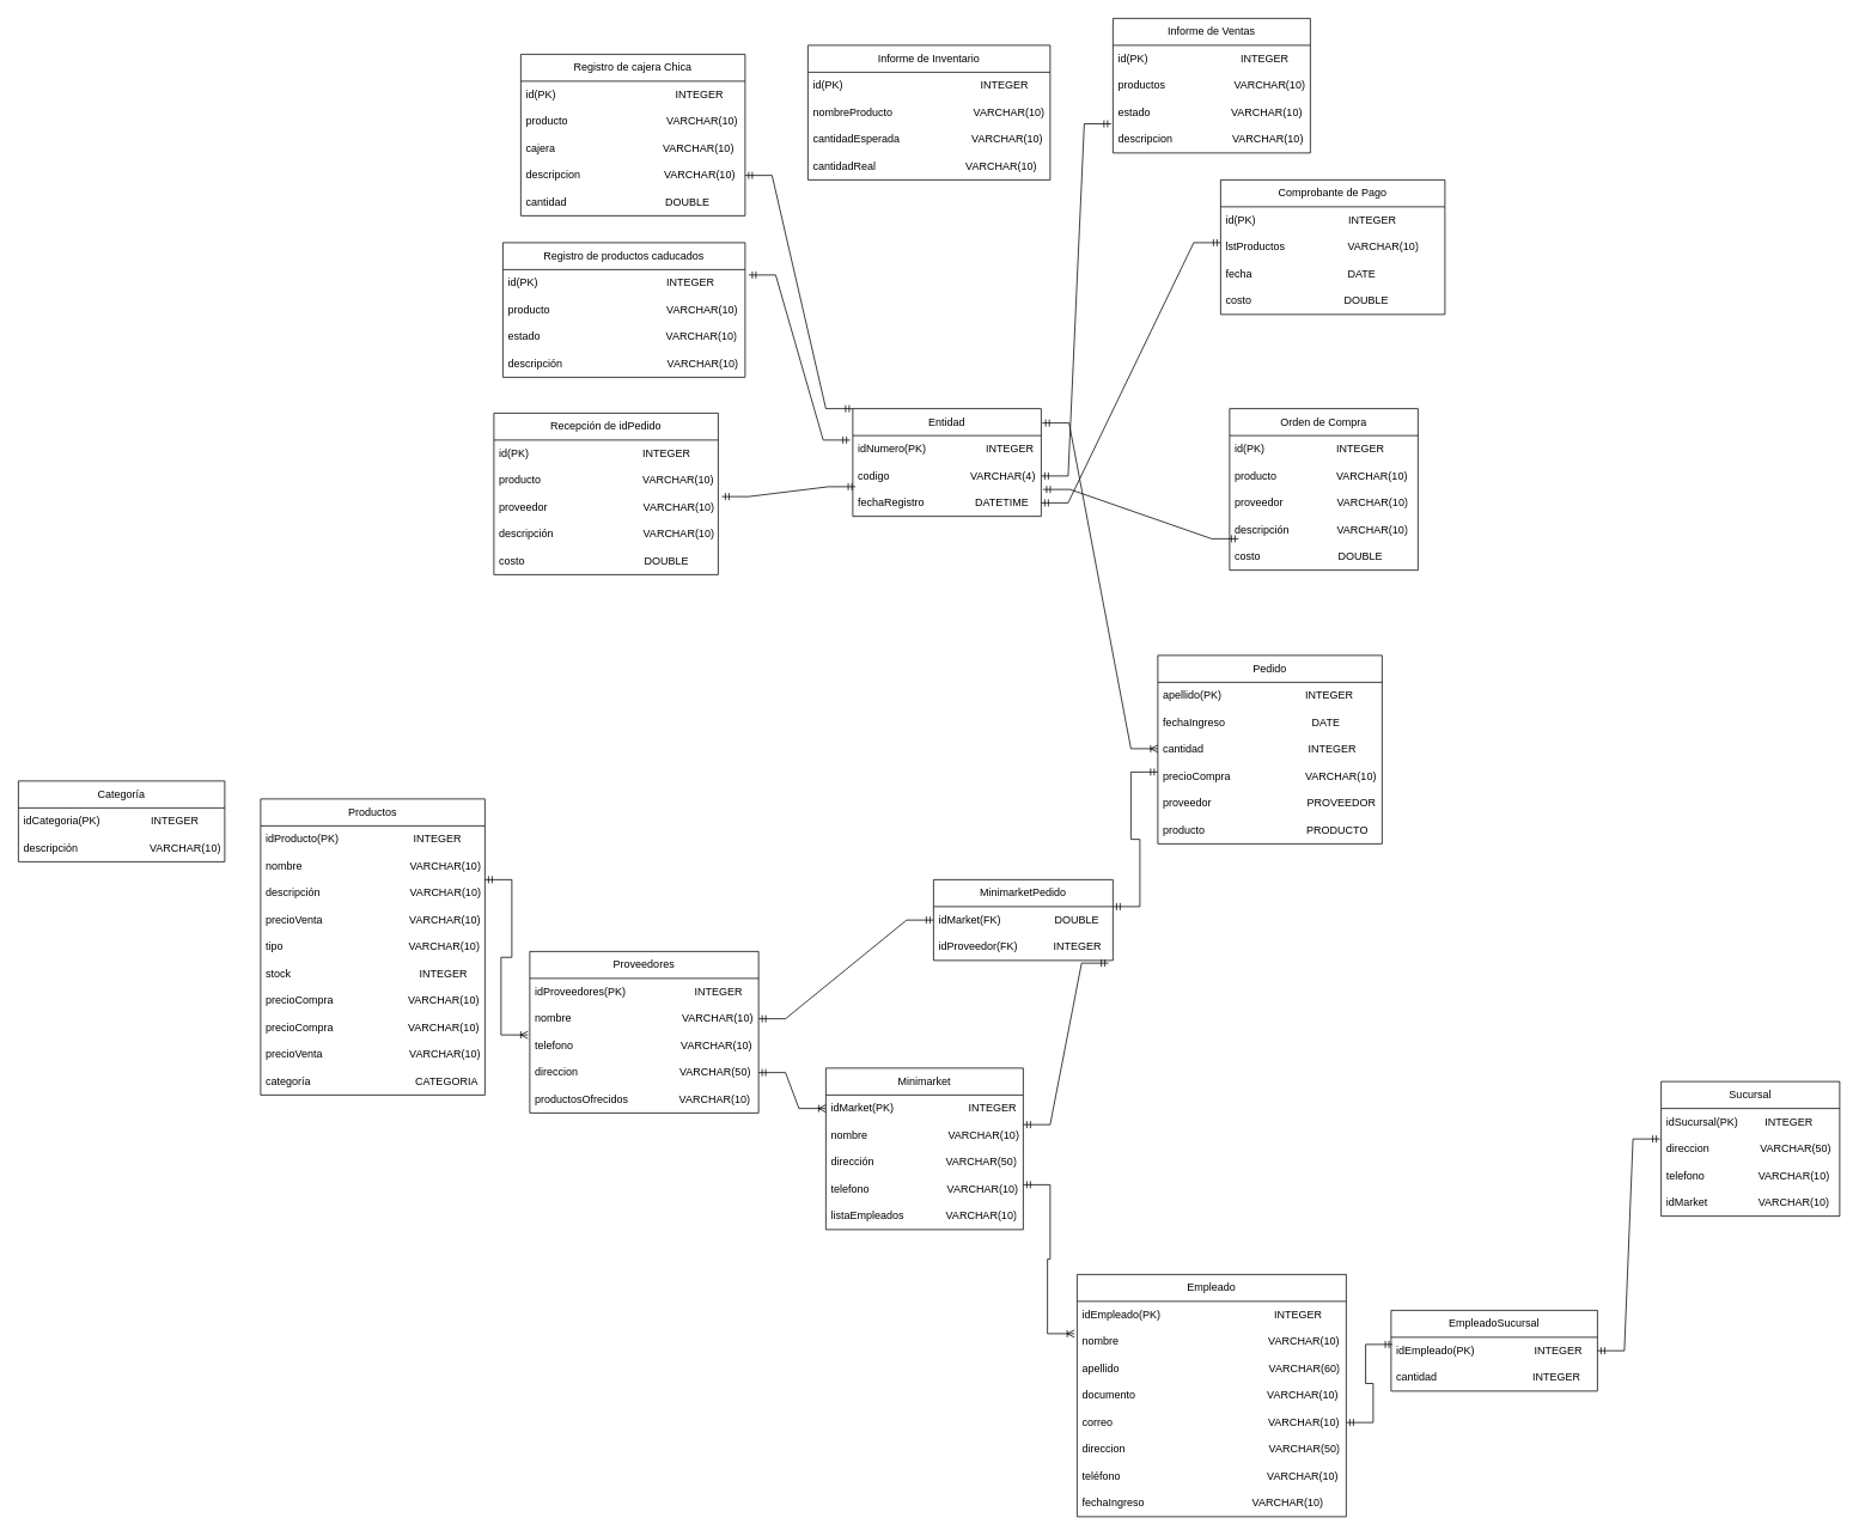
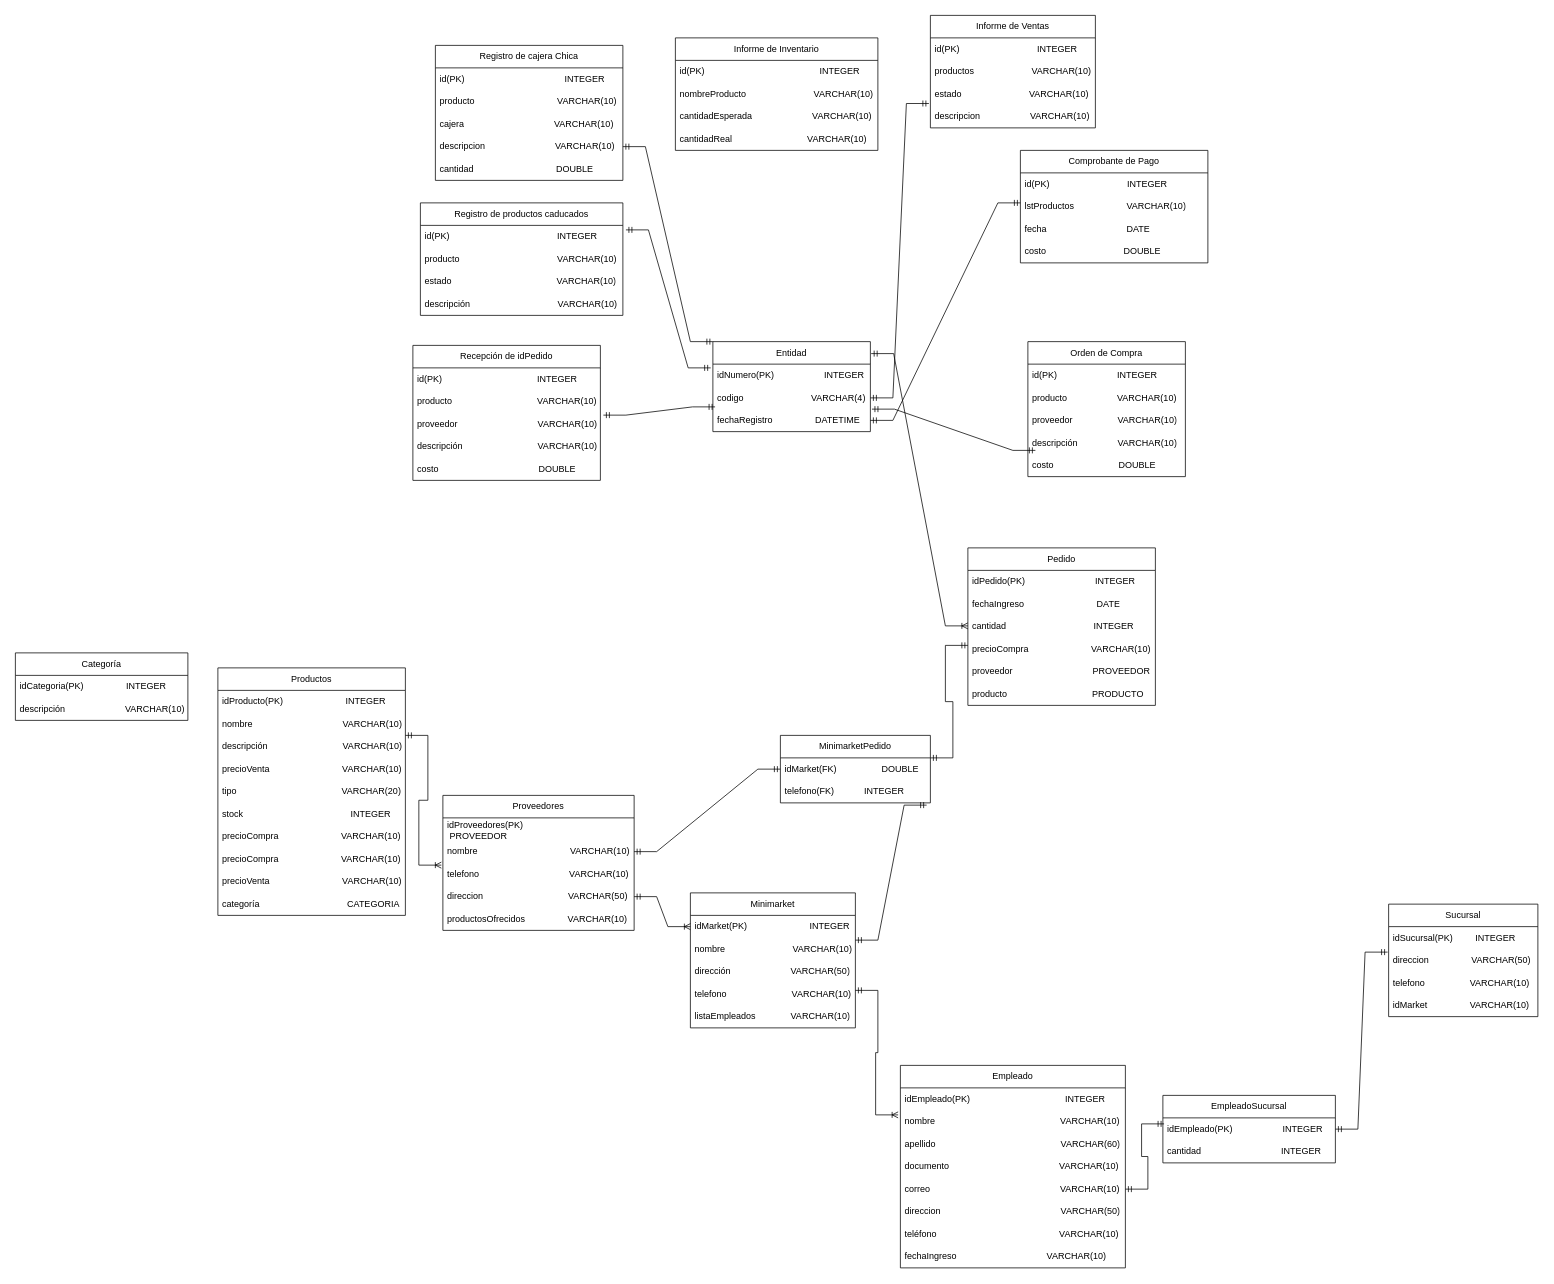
- <mxCell id="45" value="apellido(PK)&amp;nbsp; &amp;nbsp; &amp;nbsp; &amp;nbsp; &amp;nbsp; &amp;nbsp; &amp;nbsp; &amp;nbsp; &amp;nbsp; &amp;nbsp; &amp;nbsp; &amp;nbsp; &amp;nbsp; &amp;nbsp; INTEGER" style="text;strokeColor=none;fillColor=none;align=left;verticalAlign=middle;spacingLeft=4;spacingRight=4;overflow=hidden;points=[[0,0.5],[1,0.5]];portConstraint=eastwest;rotatable=0;whiteSpace=wrap;html=1;" vertex="1" parent="44"><mxGeometry y="30" width="250" height="30" as="geometry" /></mxCell>
+ <mxCell id="45" value="idPedido(PK)&amp;nbsp; &amp;nbsp; &amp;nbsp; &amp;nbsp; &amp;nbsp; &amp;nbsp; &amp;nbsp; &amp;nbsp; &amp;nbsp; &amp;nbsp; &amp;nbsp; &amp;nbsp; &amp;nbsp; &amp;nbsp; INTEGER" style="text;strokeColor=none;fillColor=none;align=left;verticalAlign=middle;spacingLeft=4;spacingRight=4;overflow=hidden;points=[[0,0.5],[1,0.5]];portConstraint=eastwest;rotatable=0;whiteSpace=wrap;html=1;" vertex="1" parent="44"><mxGeometry y="30" width="250" height="30" as="geometry" /></mxCell>
- <mxCell id="102" value="tipo&amp;nbsp; &amp;nbsp; &amp;nbsp; &amp;nbsp; &amp;nbsp; &amp;nbsp; &amp;nbsp; &amp;nbsp; &amp;nbsp; &amp;nbsp; &amp;nbsp; &amp;nbsp; &amp;nbsp; &amp;nbsp; &amp;nbsp; &amp;nbsp; &amp;nbsp; &amp;nbsp; &amp;nbsp; &amp;nbsp; &amp;nbsp; VARCHAR(10)" style="text;strokeColor=none;fillColor=none;align=left;verticalAlign=middle;spacingLeft=4;spacingRight=4;overflow=hidden;points=[[0,0.5],[1,0.5]];portConstraint=eastwest;rotatable=0;whiteSpace=wrap;html=1;" vertex="1" parent="97"><mxGeometry y="150" width="250" height="30" as="geometry" /></mxCell>
+ <mxCell id="102" value="tipo&amp;nbsp; &amp;nbsp; &amp;nbsp; &amp;nbsp; &amp;nbsp; &amp;nbsp; &amp;nbsp; &amp;nbsp; &amp;nbsp; &amp;nbsp; &amp;nbsp; &amp;nbsp; &amp;nbsp; &amp;nbsp; &amp;nbsp; &amp;nbsp; &amp;nbsp; &amp;nbsp; &amp;nbsp; &amp;nbsp; &amp;nbsp; VARCHAR(20)" style="text;strokeColor=none;fillColor=none;align=left;verticalAlign=middle;spacingLeft=4;spacingRight=4;overflow=hidden;points=[[0,0.5],[1,0.5]];portConstraint=eastwest;rotatable=0;whiteSpace=wrap;html=1;" vertex="1" parent="97"><mxGeometry y="150" width="250" height="30" as="geometry" /></mxCell>
- <mxCell id="60" value="idProveedor(FK)&amp;nbsp; &amp;nbsp; &amp;nbsp; &amp;nbsp; &amp;nbsp; &amp;nbsp; INTEGER" style="text;strokeColor=none;fillColor=none;align=left;verticalAlign=middle;spacingLeft=4;spacingRight=4;overflow=hidden;points=[[0,0.5],[1,0.5]];portConstraint=eastwest;rotatable=0;whiteSpace=wrap;html=1;" vertex="1" parent="58"><mxGeometry y="60" width="200" height="30" as="geometry" /></mxCell>
+ <mxCell id="60" value="telefono(FK)&amp;nbsp; &amp;nbsp; &amp;nbsp; &amp;nbsp; &amp;nbsp; &amp;nbsp; INTEGER" style="text;strokeColor=none;fillColor=none;align=left;verticalAlign=middle;spacingLeft=4;spacingRight=4;overflow=hidden;points=[[0,0.5],[1,0.5]];portConstraint=eastwest;rotatable=0;whiteSpace=wrap;html=1;" vertex="1" parent="58"><mxGeometry y="60" width="200" height="30" as="geometry" /></mxCell>
- <mxCell id="90" value="idProveedores(PK)&amp;nbsp; &amp;nbsp; &amp;nbsp; &amp;nbsp; &amp;nbsp; &amp;nbsp; &amp;nbsp; &amp;nbsp; &amp;nbsp; &amp;nbsp; &amp;nbsp; &amp;nbsp;INTEGER" style="text;strokeColor=none;fillColor=none;align=left;verticalAlign=middle;spacingLeft=4;spacingRight=4;overflow=hidden;points=[[0,0.5],[1,0.5]];portConstraint=eastwest;rotatable=0;whiteSpace=wrap;html=1;" vertex="1" parent="89"><mxGeometry y="30" width="255" height="30" as="geometry" /></mxCell>
+ <mxCell id="90" value="idProveedores(PK)&amp;nbsp; &amp;nbsp; &amp;nbsp; &amp;nbsp; &amp;nbsp; &amp;nbsp; &amp;nbsp; &amp;nbsp; &amp;nbsp; &amp;nbsp; &amp;nbsp; &amp;nbsp;PROVEEDOR" style="text;strokeColor=none;fillColor=none;align=left;verticalAlign=middle;spacingLeft=4;spacingRight=4;overflow=hidden;points=[[0,0.5],[1,0.5]];portConstraint=eastwest;rotatable=0;whiteSpace=wrap;html=1;" vertex="1" parent="89"><mxGeometry y="30" width="255" height="30" as="geometry" /></mxCell>
